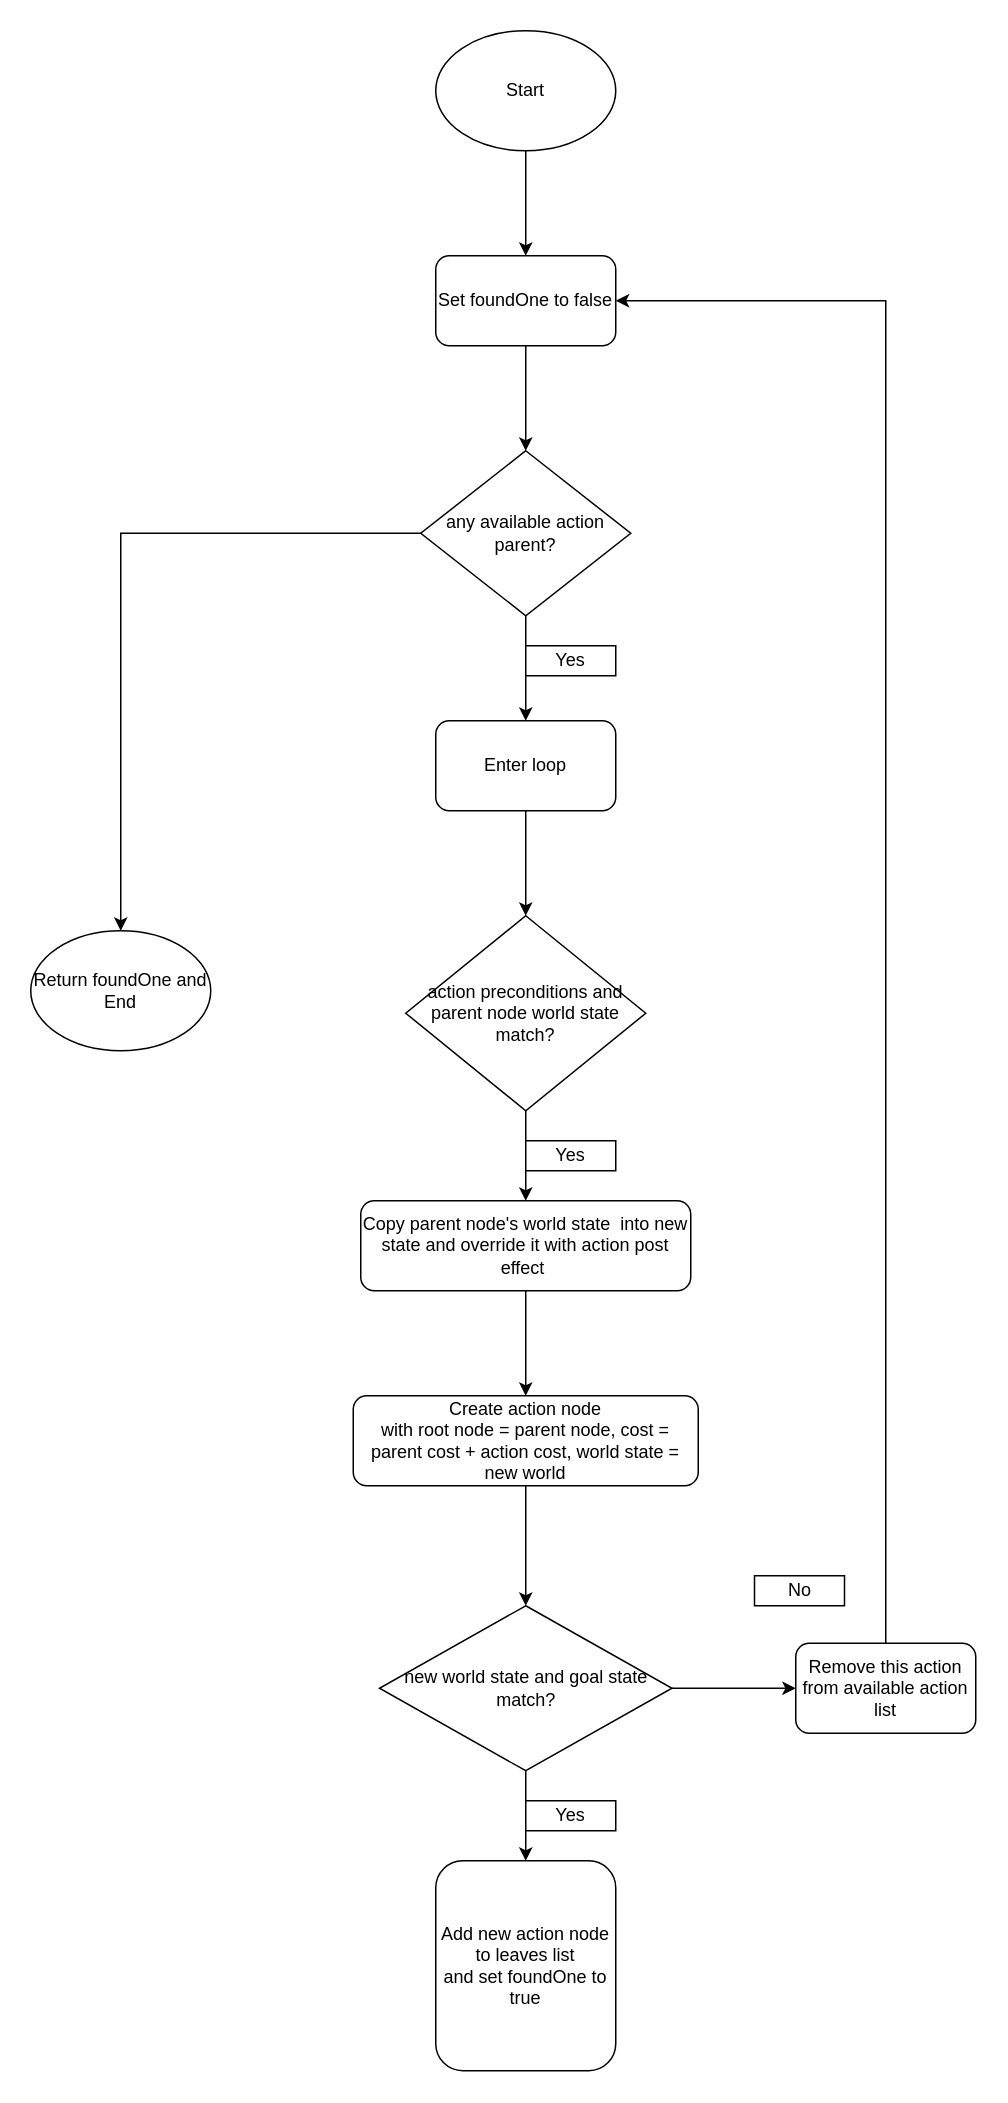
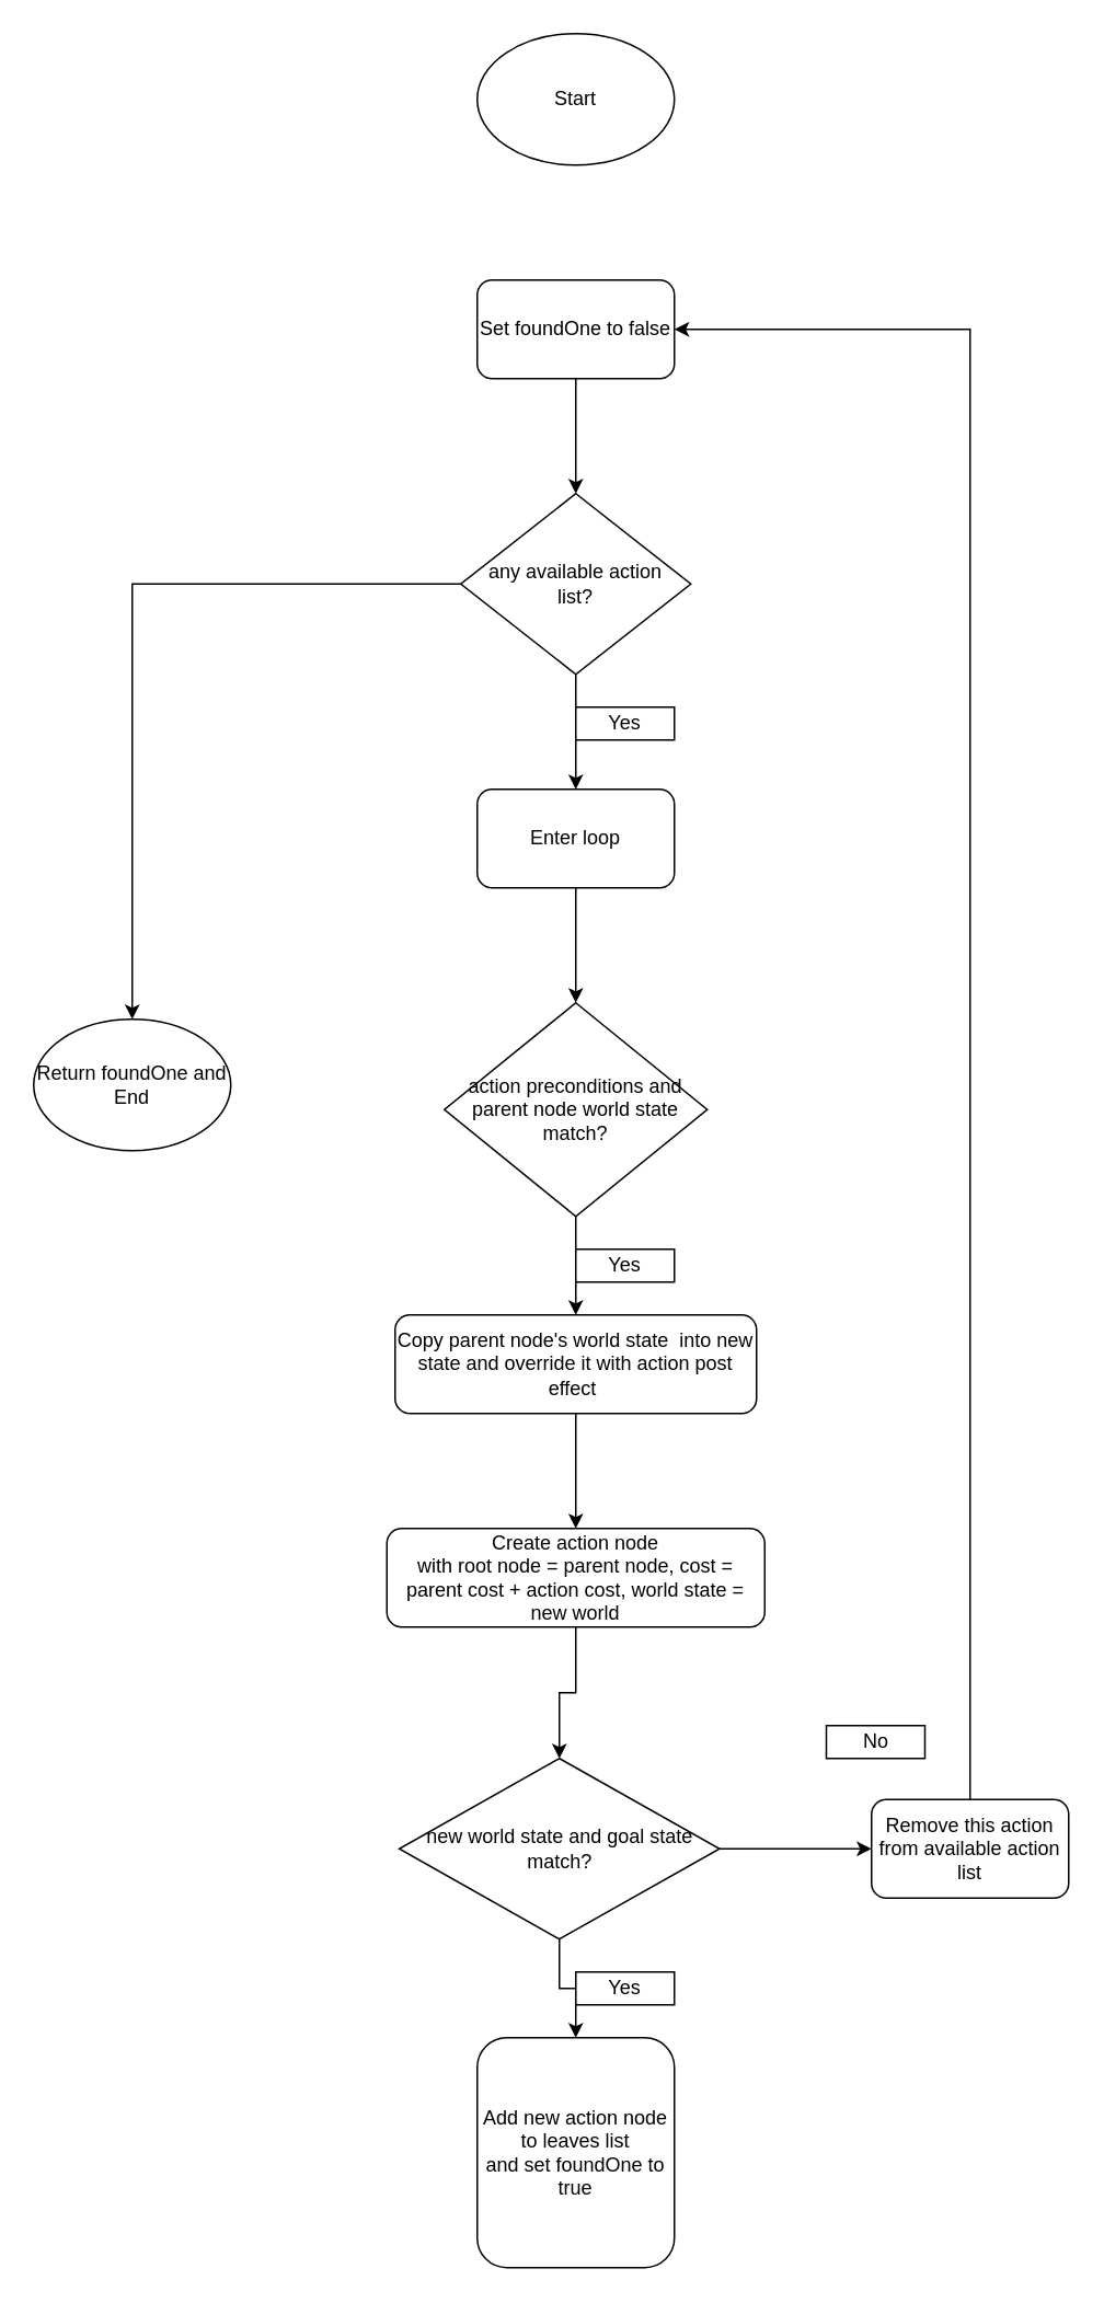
- <mxCell id="2" value="" style="edgeStyle=orthogonalEdgeStyle;rounded=0;orthogonalLoop=1;jettySize=auto;html=1;" edge="1" parent="1" source="3" target="5"><mxGeometry relative="1" as="geometry" /></mxCell>
- <mxCell id="8" value="any available action&lt;br&gt;parent?" style="rhombus;whiteSpace=wrap;html=1;" vertex="1" parent="1"><mxGeometry x="280" y="300" width="140" height="110" as="geometry" /></mxCell>
+ <mxCell id="8" value="any available action&lt;br&gt;list?" style="rhombus;whiteSpace=wrap;html=1;" vertex="1" parent="1"><mxGeometry x="280" y="300" width="140" height="110" as="geometry" /></mxCell>
- <mxCell id="21" value="new world state and goal state match?" style="rhombus;whiteSpace=wrap;html=1;" vertex="1" parent="1"><mxGeometry x="252.5" y="1070" width="195" height="110" as="geometry" /></mxCell>
+ <mxCell id="21" value="new world state and goal state match?" style="rhombus;whiteSpace=wrap;html=1;" vertex="1" parent="1"><mxGeometry x="242.5" y="1070" width="195" height="110" as="geometry" /></mxCell>
